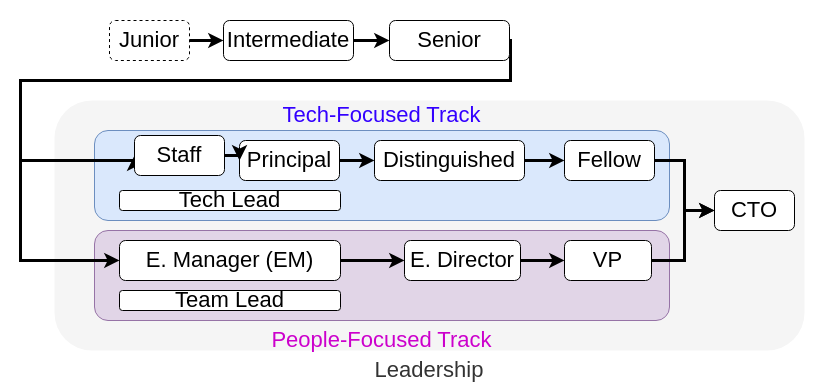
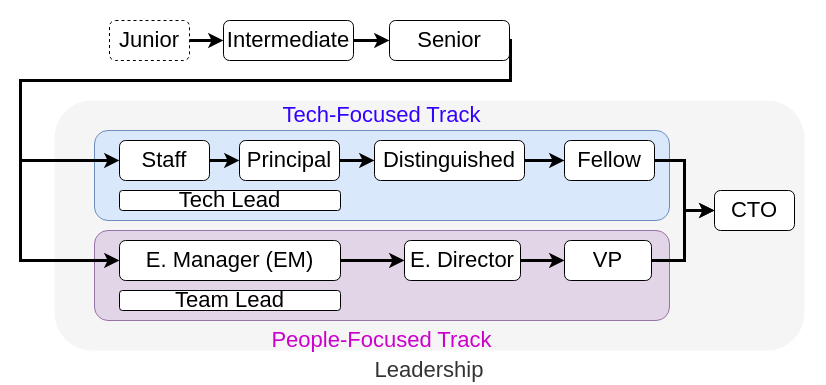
- <mxCell id="21" value="&lt;font style=&quot;font-size: 22px&quot;&gt;Staff&lt;/font&gt;" style="rounded=1;whiteSpace=wrap;html=1;" vertex="1" parent="1"><mxGeometry x="134" y="135" width="90" height="40" as="geometry" /></mxCell>
+ <mxCell id="21" value="&lt;font style=&quot;font-size: 22px&quot;&gt;Staff&lt;/font&gt;" style="rounded=1;whiteSpace=wrap;html=1;" vertex="1" parent="1"><mxGeometry x="119" y="140" width="90" height="40" as="geometry" /></mxCell>
